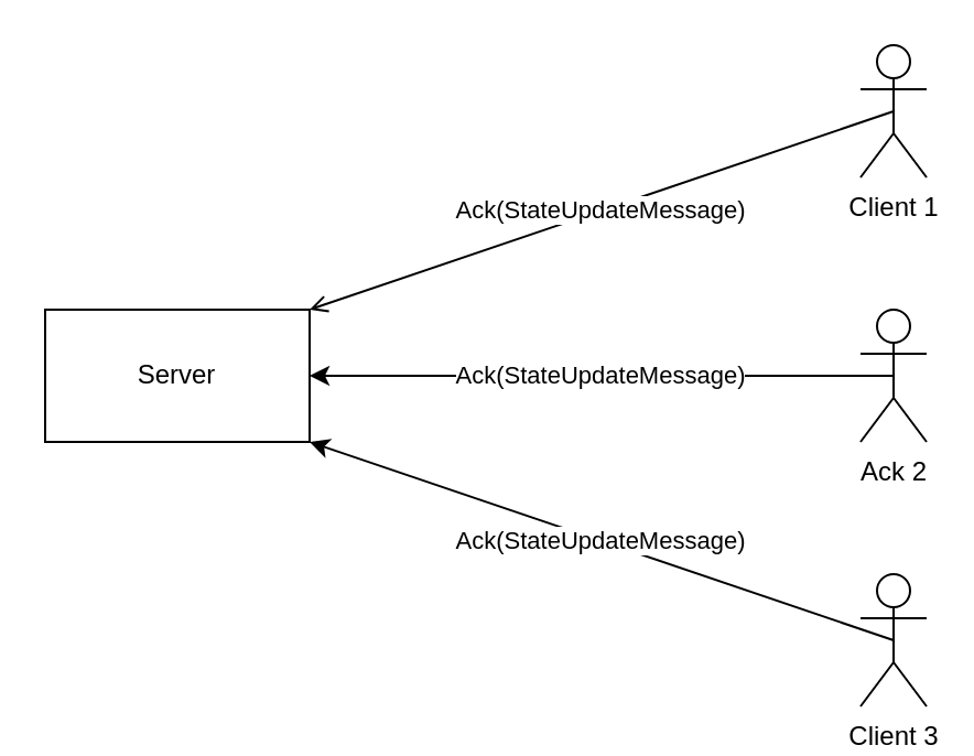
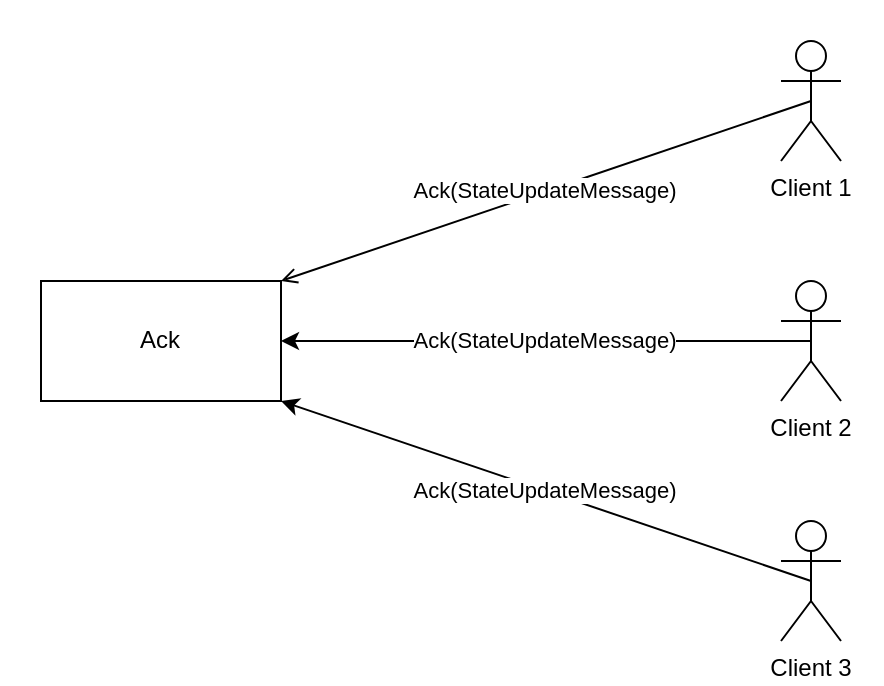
- <mxCell id="2" value="Server" style="rounded=0;whiteSpace=wrap;html=1;" vertex="1" parent="1"><mxGeometry x="20" y="140" width="120" height="60" as="geometry" /></mxCell>
+ <mxCell id="2" value="Ack" style="rounded=0;whiteSpace=wrap;html=1;" vertex="1" parent="1"><mxGeometry x="20" y="140" width="120" height="60" as="geometry" /></mxCell>
- <mxCell id="4" value="Ack 2" style="shape=umlActor;verticalLabelPosition=bottom;verticalAlign=top;html=1;outlineConnect=0;" vertex="1" parent="1"><mxGeometry x="390" y="140" width="30" height="60" as="geometry" /></mxCell>
+ <mxCell id="4" value="Client 2" style="shape=umlActor;verticalLabelPosition=bottom;verticalAlign=top;html=1;outlineConnect=0;" vertex="1" parent="1"><mxGeometry x="390" y="140" width="30" height="60" as="geometry" /></mxCell>
